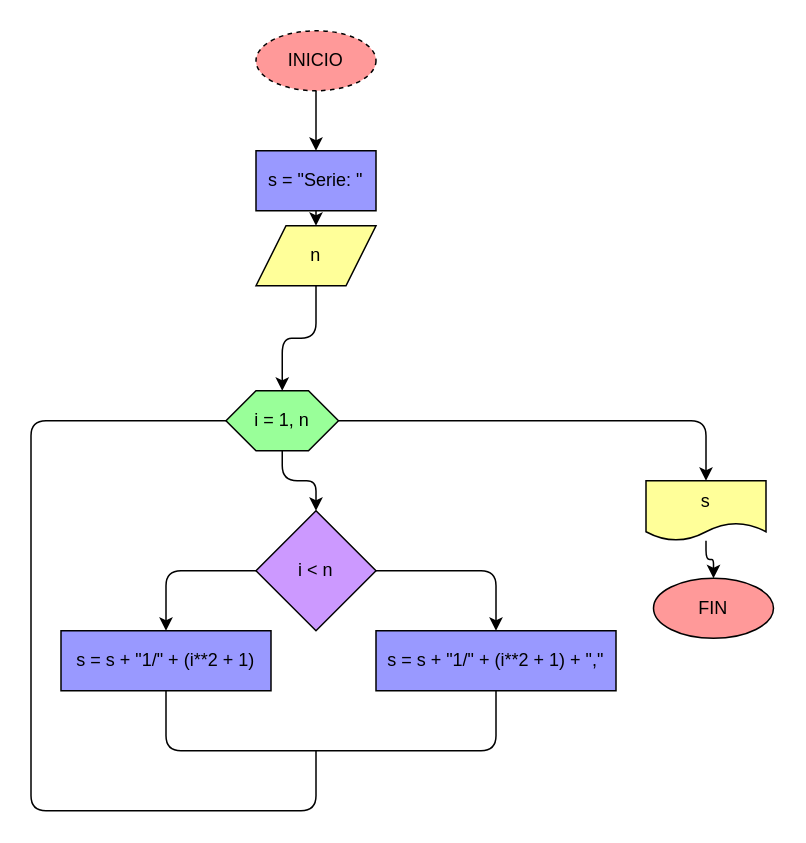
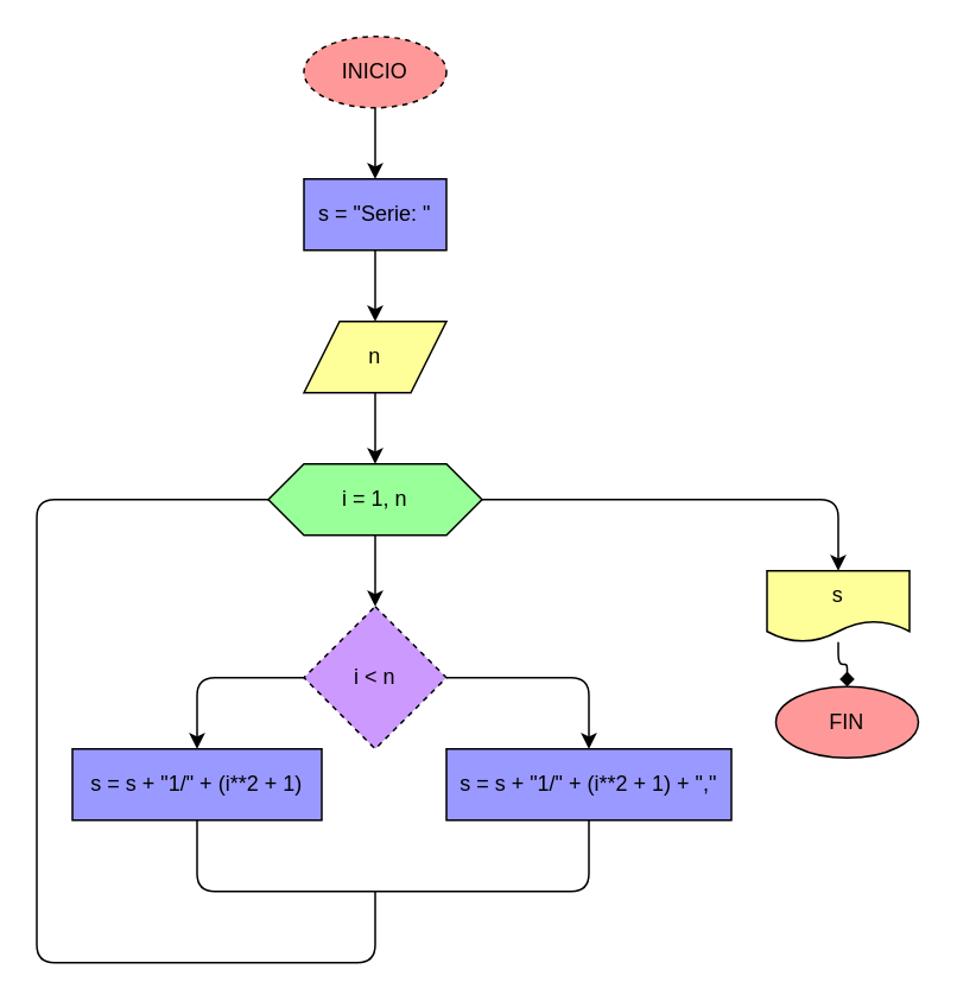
- <mxCell id="5" value="n" style="shape=parallelogram;perimeter=parallelogramPerimeter;whiteSpace=wrap;html=1;fixedSize=1;fillColor=#FFFF99;strokeColor=#000000;fontColor=#000000;" parent="1" vertex="1"><mxGeometry x="170" y="150" width="80" height="40" as="geometry" /></mxCell>
+ <mxCell id="5" value="n" style="shape=parallelogram;perimeter=parallelogramPerimeter;whiteSpace=wrap;html=1;fixedSize=1;fillColor=#FFFF99;strokeColor=#000000;fontColor=#000000;" parent="1" vertex="1"><mxGeometry x="170" y="180" width="80" height="40" as="geometry" /></mxCell>
- <mxCell id="10" value="i = 1, n" style="shape=hexagon;perimeter=hexagonPerimeter2;whiteSpace=wrap;html=1;fixedSize=1;strokeColor=#000000;fontColor=#000000;fillColor=#99FF99;" parent="1" vertex="1"><mxGeometry x="150" y="260" width="75" height="40" as="geometry" /></mxCell>
+ <mxCell id="10" value="i = 1, n" style="shape=hexagon;perimeter=hexagonPerimeter2;whiteSpace=wrap;html=1;fixedSize=1;strokeColor=#000000;fontColor=#000000;fillColor=#99FF99;" parent="1" vertex="1"><mxGeometry x="150" y="260" width="120" height="40" as="geometry" /></mxCell>
- <mxCell id="18" value="" style="edgeStyle=orthogonalEdgeStyle;html=1;strokeColor=#000000;" parent="1" source="19" target="20" edge="1"><mxGeometry relative="1" as="geometry" /></mxCell>
+ <mxCell id="18" value="" style="edgeStyle=orthogonalEdgeStyle;html=1;strokeColor=#000000;endArrow=diamond;" parent="1" source="19" target="20" edge="1"><mxGeometry relative="1" as="geometry" /></mxCell>
- <mxCell id="13" value="i &amp;lt; n" style="rhombus;whiteSpace=wrap;html=1;fillColor=#CC99FF;strokeColor=#000000;fontColor=#000000;" parent="1" vertex="1"><mxGeometry x="170" y="340" width="80" height="80" as="geometry" /></mxCell>
+ <mxCell id="13" value="i &amp;lt; n" style="rhombus;whiteSpace=wrap;html=1;fillColor=#CC99FF;strokeColor=#000000;fontColor=#000000;dashed=1;" parent="1" vertex="1"><mxGeometry x="170" y="340" width="80" height="80" as="geometry" /></mxCell>
